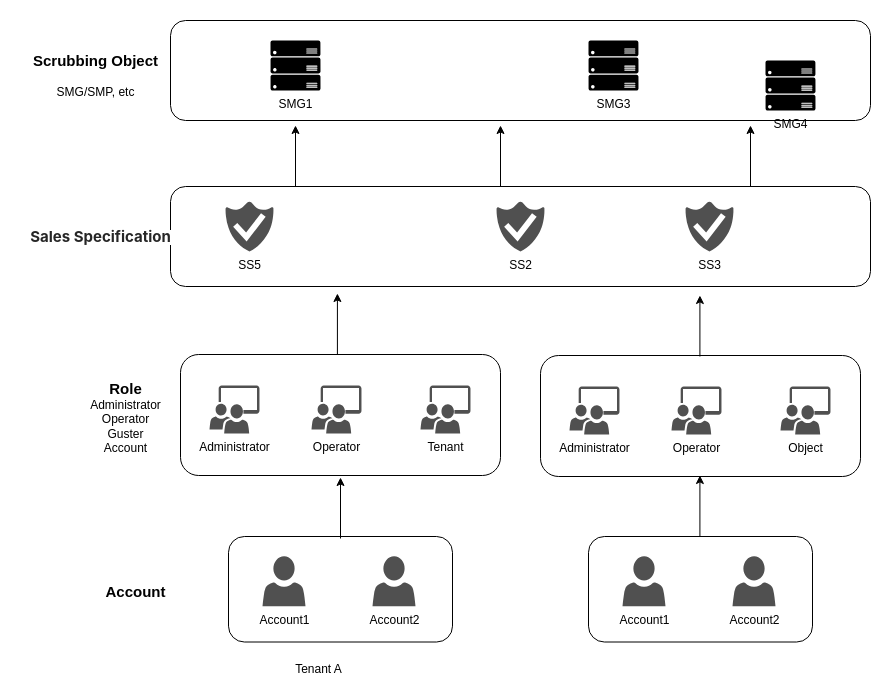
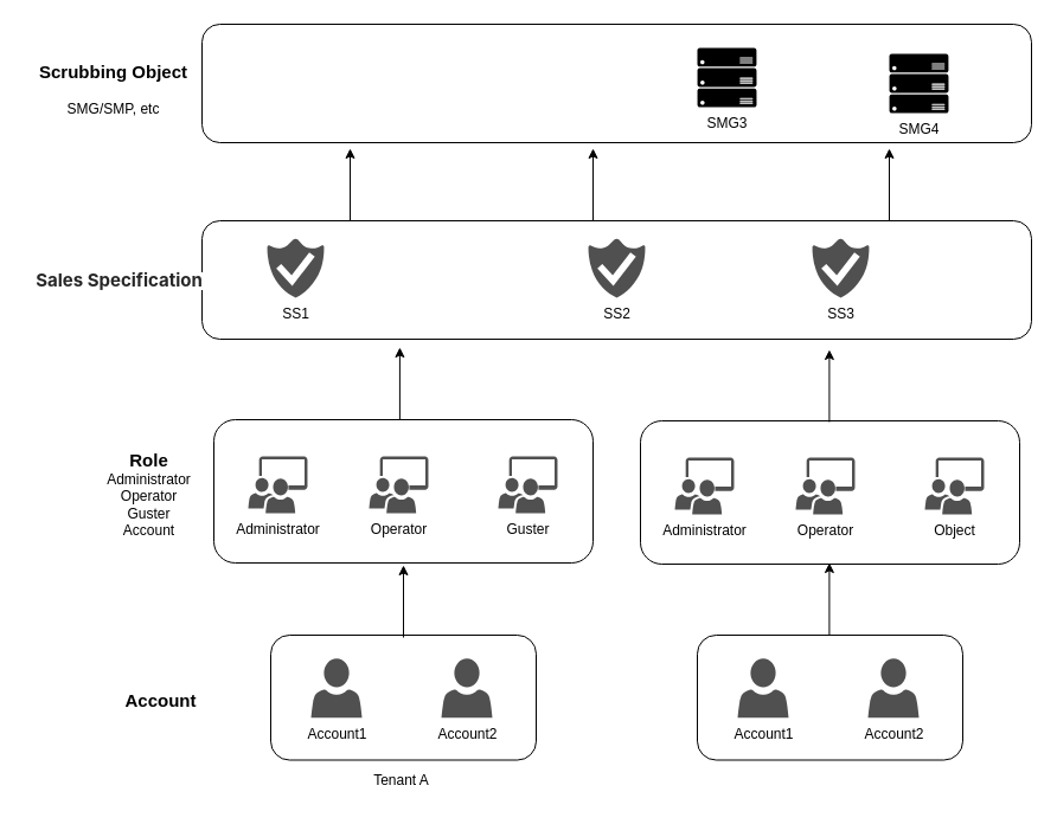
- <mxCell id="37" value="SMG1" style="sketch=0;aspect=fixed;pointerEvents=1;shadow=0;dashed=0;html=1;strokeColor=none;labelPosition=center;verticalLabelPosition=bottom;verticalAlign=top;align=center;fillColor=#000000;shape=mxgraph.azure.server_rack" vertex="1" parent="1"><mxGeometry x="270" y="40" width="50" height="50" as="geometry" /></mxCell>
- <mxCell id="39" value="SMG4" style="sketch=0;aspect=fixed;pointerEvents=1;shadow=0;dashed=0;html=1;strokeColor=none;labelPosition=center;verticalLabelPosition=bottom;verticalAlign=top;align=center;fillColor=#000000;shape=mxgraph.azure.server_rack" vertex="1" parent="1"><mxGeometry x="765" y="60" width="50" height="50" as="geometry" /></mxCell>
+ <mxCell id="39" value="SMG4" style="sketch=0;aspect=fixed;pointerEvents=1;shadow=0;dashed=0;html=1;strokeColor=none;labelPosition=center;verticalLabelPosition=bottom;verticalAlign=top;align=center;fillColor=#000000;shape=mxgraph.azure.server_rack" vertex="1" parent="1"><mxGeometry x="750" y="45" width="50" height="50" as="geometry" /></mxCell>
- <mxCell id="33" value="SS5" style="sketch=0;pointerEvents=1;shadow=0;dashed=0;html=1;strokeColor=none;labelPosition=center;verticalLabelPosition=bottom;verticalAlign=top;align=center;fillColor=#505050;shape=mxgraph.mscae.intune.end_protection" vertex="1" parent="1"><mxGeometry x="225" y="201" width="48" height="50" as="geometry" /></mxCell>
+ <mxCell id="33" value="SS1" style="sketch=0;pointerEvents=1;shadow=0;dashed=0;html=1;strokeColor=none;labelPosition=center;verticalLabelPosition=bottom;verticalAlign=top;align=center;fillColor=#505050;shape=mxgraph.mscae.intune.end_protection" vertex="1" parent="1"><mxGeometry x="225" y="201" width="48" height="50" as="geometry" /></mxCell>
- <mxCell id="21" value="Tenant" style="sketch=0;pointerEvents=1;shadow=0;dashed=0;html=1;strokeColor=none;labelPosition=center;verticalLabelPosition=bottom;verticalAlign=top;align=center;fillColor=#505050;shape=mxgraph.mscae.intune.groups" vertex="1" parent="17"><mxGeometry x="240" y="31" width="50" height="48" as="geometry" /></mxCell>
+ <mxCell id="21" value="Guster" style="sketch=0;pointerEvents=1;shadow=0;dashed=0;html=1;strokeColor=none;labelPosition=center;verticalLabelPosition=bottom;verticalAlign=top;align=center;fillColor=#505050;shape=mxgraph.mscae.intune.groups" vertex="1" parent="17"><mxGeometry x="240" y="31" width="50" height="48" as="geometry" /></mxCell>
- <mxCell id="7" value="Tenant A" style="text;html=1;align=center;verticalAlign=middle;resizable=0;points=[];autosize=1;strokeColor=none;fillColor=none;" vertex="1" parent="1"><mxGeometry x="282.5" y="654" width="70" height="30" as="geometry" /></mxCell>
+ <mxCell id="7" value="Tenant A" style="text;html=1;align=center;verticalAlign=middle;resizable=0;points=[];autosize=1;strokeColor=none;fillColor=none;" vertex="1" parent="1"><mxGeometry x="302.5" y="644" width="70" height="30" as="geometry" /></mxCell>
